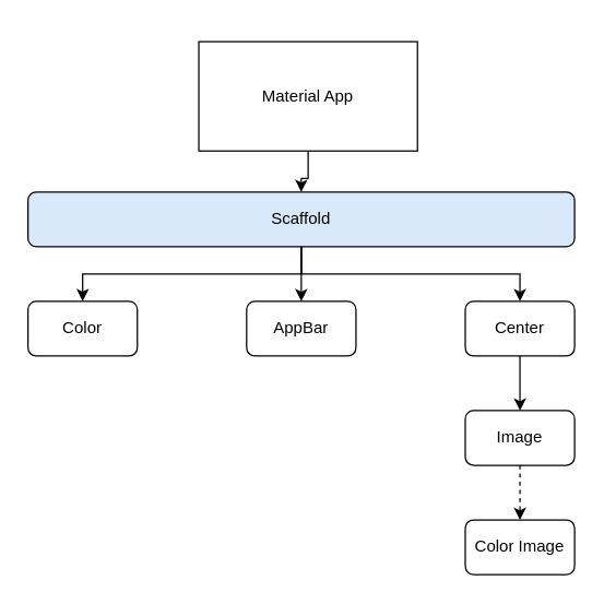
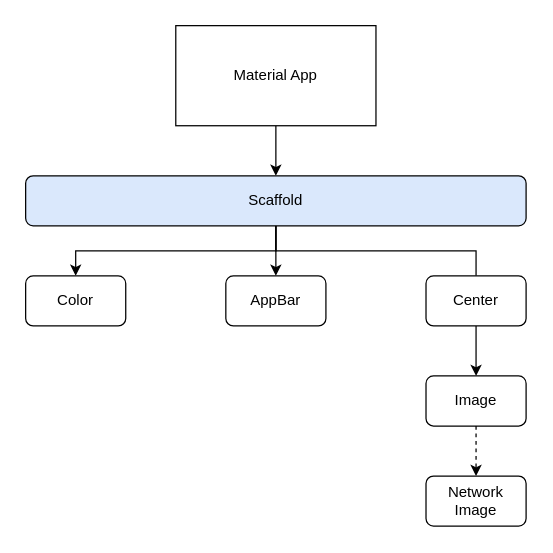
- <mxCell id="3" value="Material App" style="rounded=0;whiteSpace=wrap;html=1;" vertex="1" parent="1"><mxGeometry x="145" y="30" width="160" height="80" as="geometry" /></mxCell>
+ <mxCell id="3" value="Material App" style="rounded=0;whiteSpace=wrap;html=1;" vertex="1" parent="1"><mxGeometry x="140" y="20" width="160" height="80" as="geometry" /></mxCell>
- <mxCell id="6" style="edgeStyle=orthogonalEdgeStyle;rounded=0;orthogonalLoop=1;jettySize=auto;html=1;entryX=0.5;entryY=0;entryDx=0;entryDy=0;" edge="1" parent="1" source="8" target="11"><mxGeometry relative="1" as="geometry" /></mxCell>
+ <mxCell id="6" style="edgeStyle=orthogonalEdgeStyle;rounded=0;orthogonalLoop=1;jettySize=auto;html=1;entryX=0.5;entryY=0;entryDx=0;entryDy=0;endArrow=none;" edge="1" parent="1" source="8" target="11"><mxGeometry relative="1" as="geometry" /></mxCell>
- <mxCell id="14" value="Color Image" style="rounded=1;whiteSpace=wrap;html=1;" vertex="1" parent="1"><mxGeometry x="340" y="380" width="80" height="40" as="geometry" /></mxCell>
+ <mxCell id="14" value="Network Image" style="rounded=1;whiteSpace=wrap;html=1;" vertex="1" parent="1"><mxGeometry x="340" y="380" width="80" height="40" as="geometry" /></mxCell>
